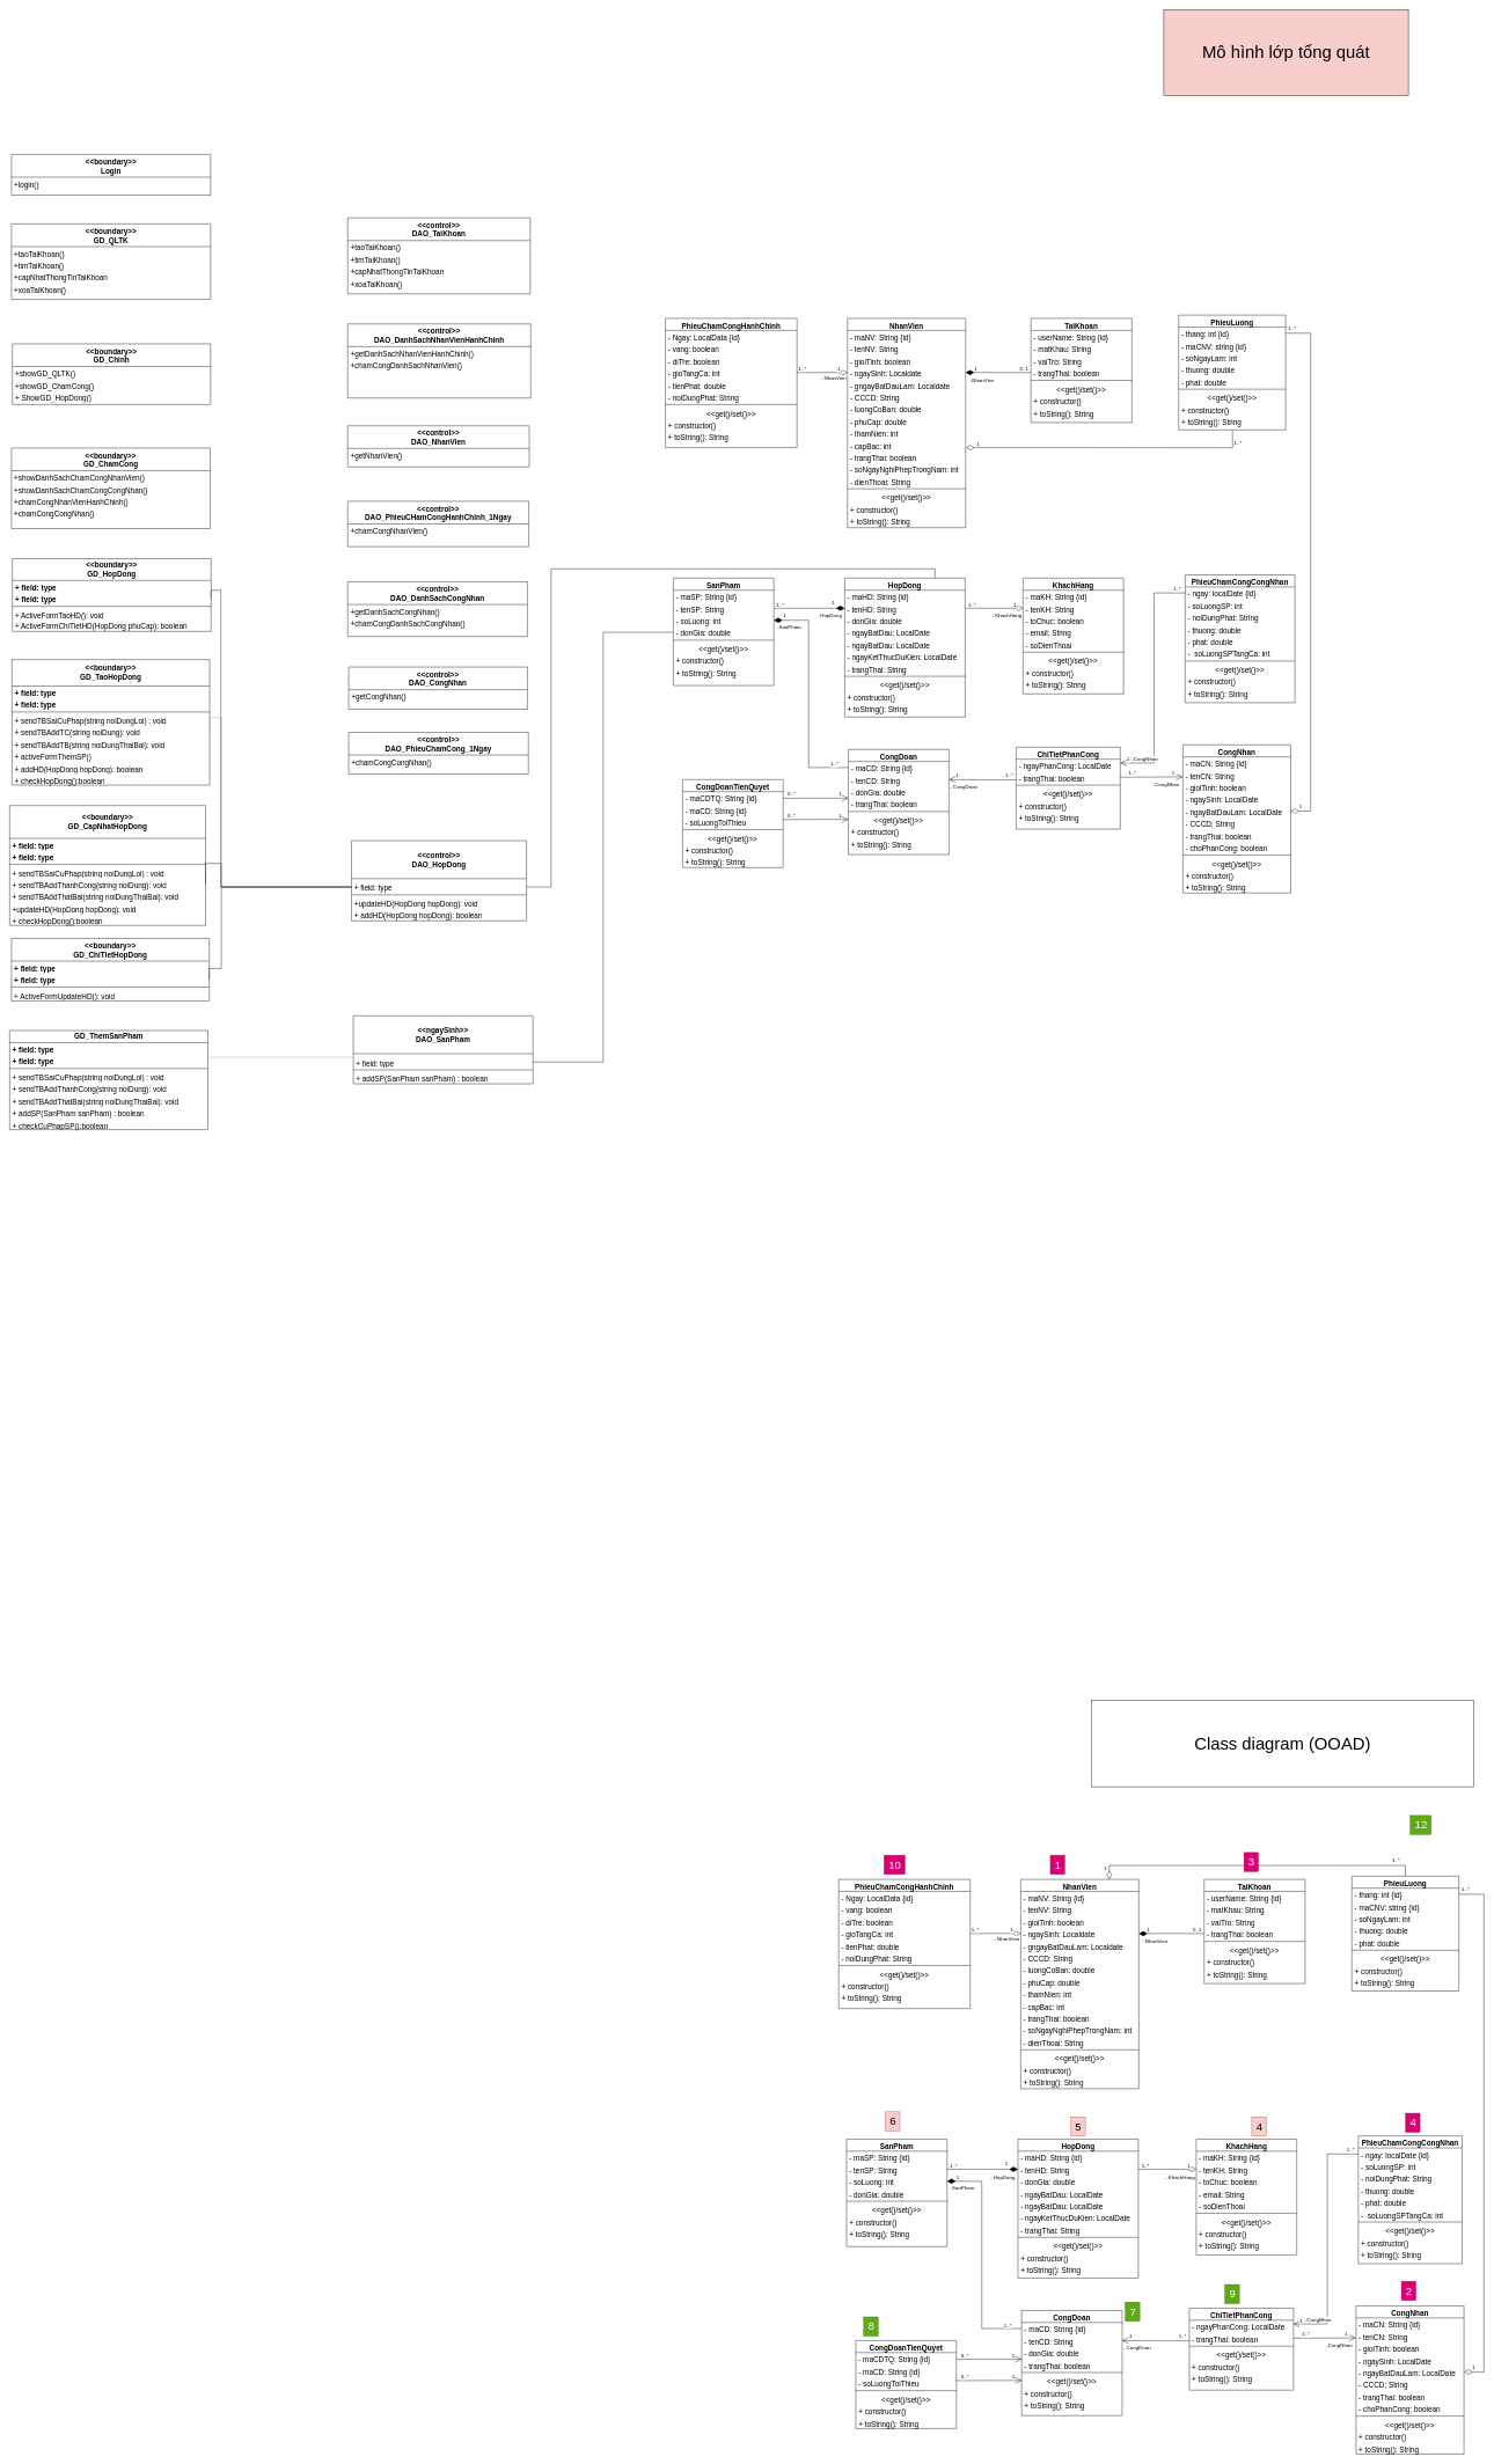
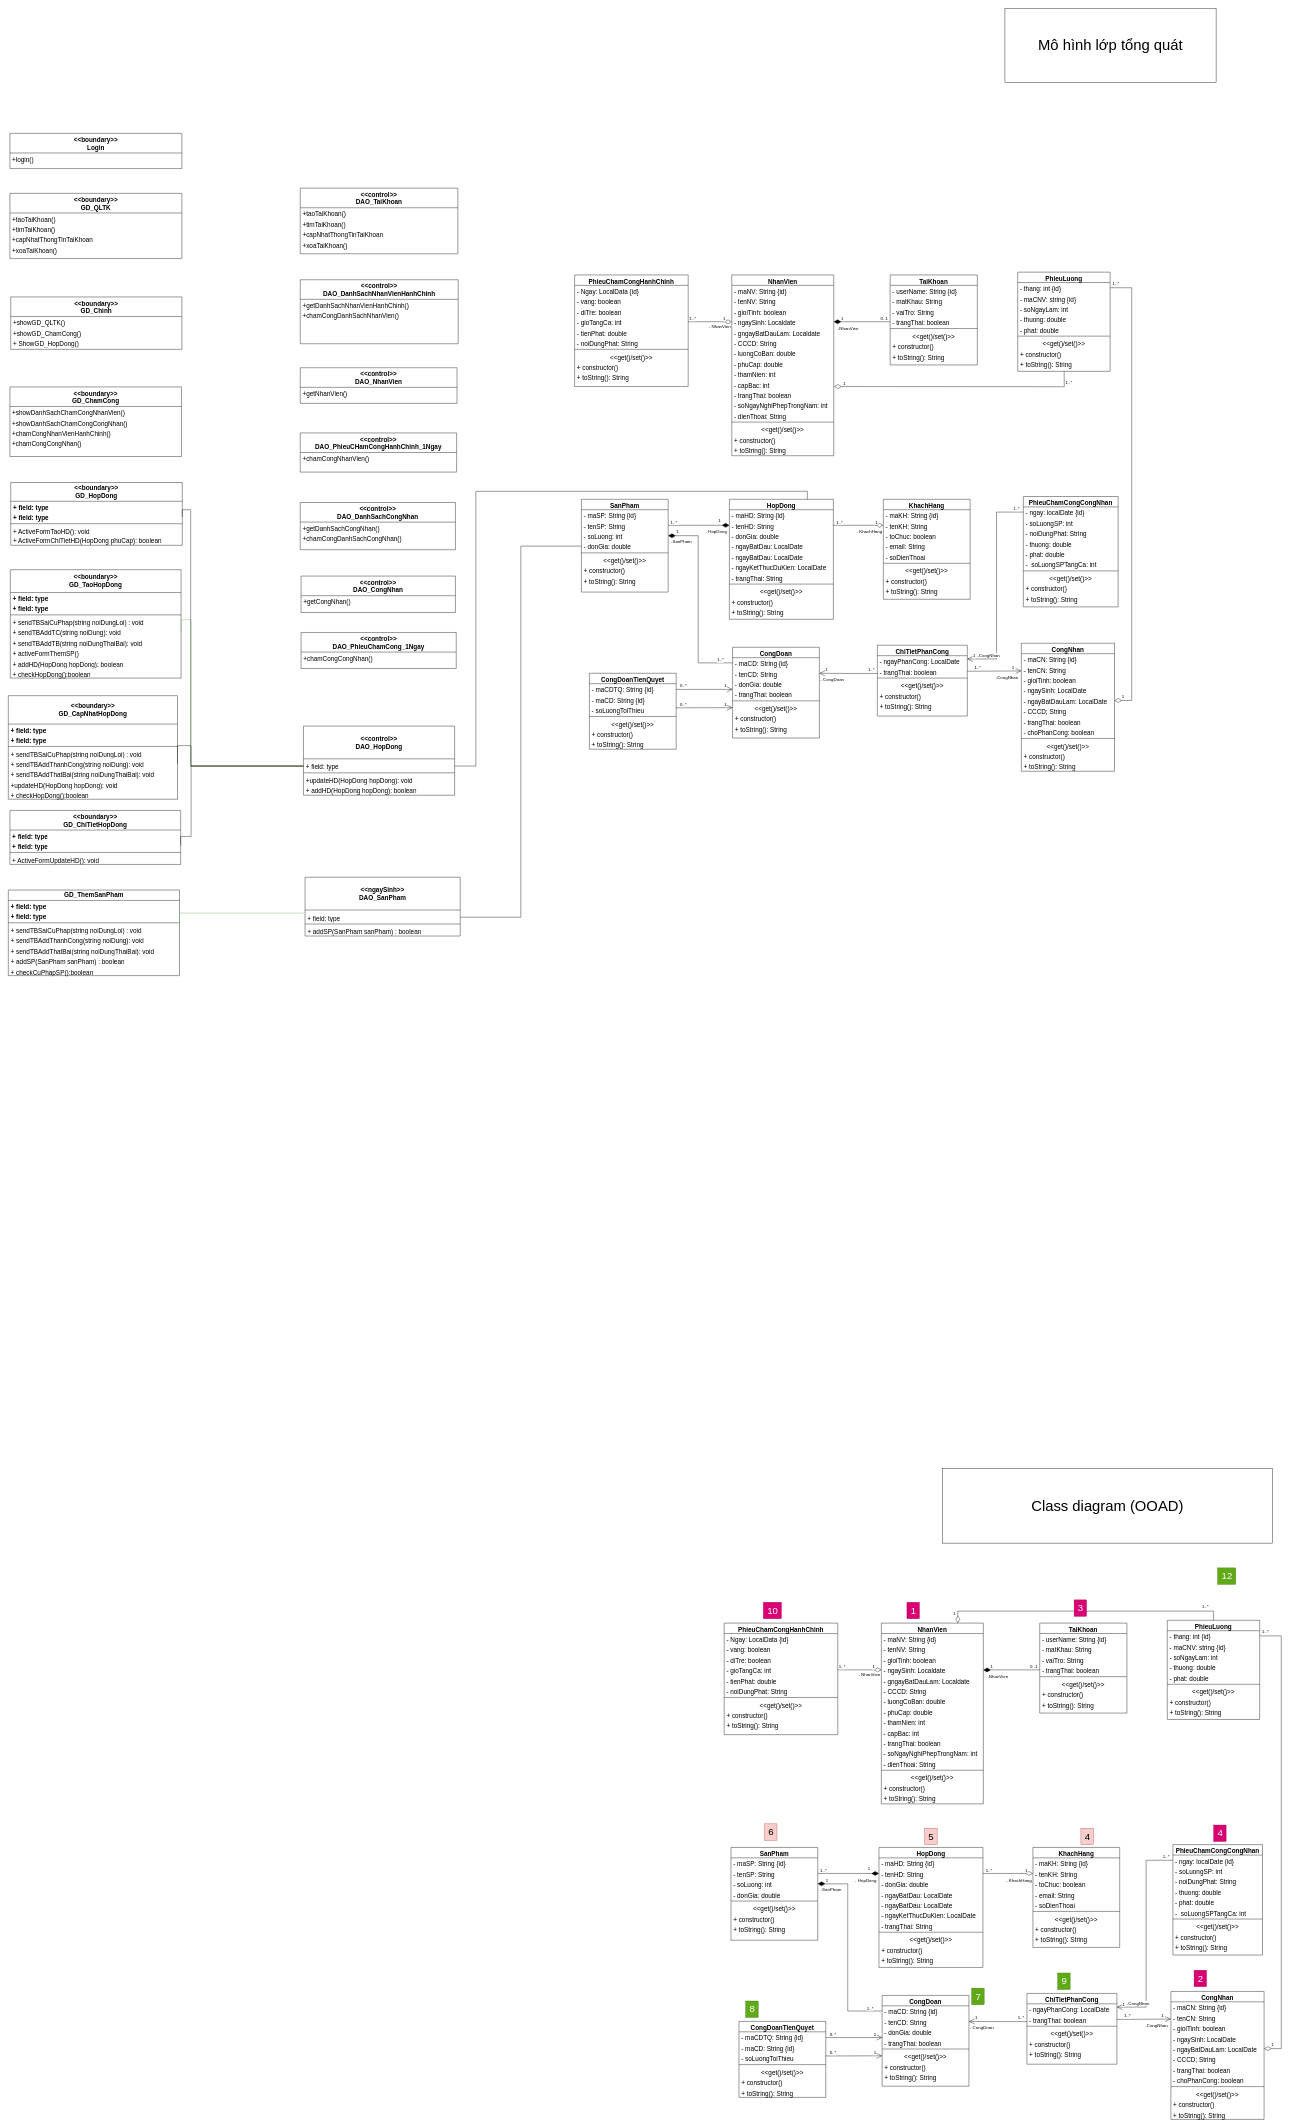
- <mxCell id="87" value="&lt;font style=&quot;font-size: 37px;&quot;&gt;Mô hình lớp tổng quát&lt;/font&gt;" style="whiteSpace=wrap;html=1;fillColor=#f8cecc;" parent="1" vertex="1"><mxGeometry x="2512" y="20" width="528" height="186" as="geometry" /></mxCell>
+ <mxCell id="87" value="&lt;font style=&quot;font-size: 37px;&quot;&gt;Mô hình lớp tổng quát&lt;/font&gt;" style="whiteSpace=wrap;html=1;" parent="1" vertex="1"><mxGeometry x="2512" y="20" width="528" height="186" as="geometry" /></mxCell>
- <mxCell id="432" value="&lt;font style=&quot;font-size: 24px;&quot;&gt;2&lt;/font&gt;" style="text;html=1;align=center;verticalAlign=middle;resizable=0;points=[];autosize=1;strokeColor=#A50040;fillColor=#d80073;fontColor=#ffffff;" parent="1" vertex="1"><mxGeometry x="3025" y="4926" width="31" height="41" as="geometry" /></mxCell>
+ <mxCell id="432" value="&lt;font style=&quot;font-size: 24px;&quot;&gt;2&lt;/font&gt;" style="text;html=1;align=center;verticalAlign=middle;resizable=0;points=[];autosize=1;strokeColor=#A50040;fillColor=#d80073;fontColor=#ffffff;" parent="1" vertex="1"><mxGeometry x="2985" y="4926" width="31" height="41" as="geometry" /></mxCell>
